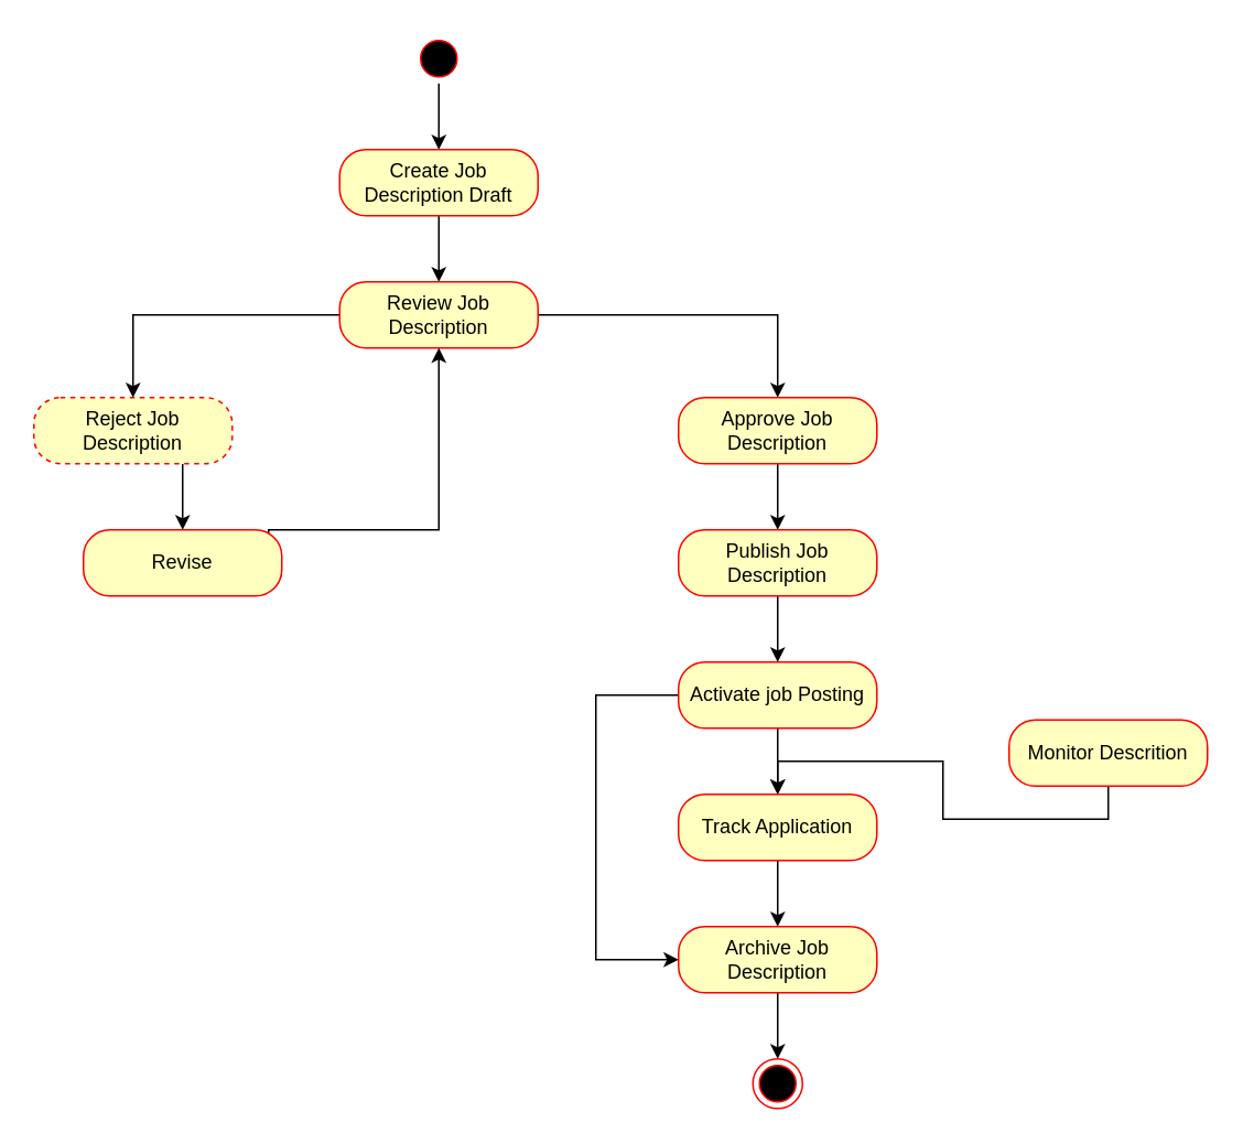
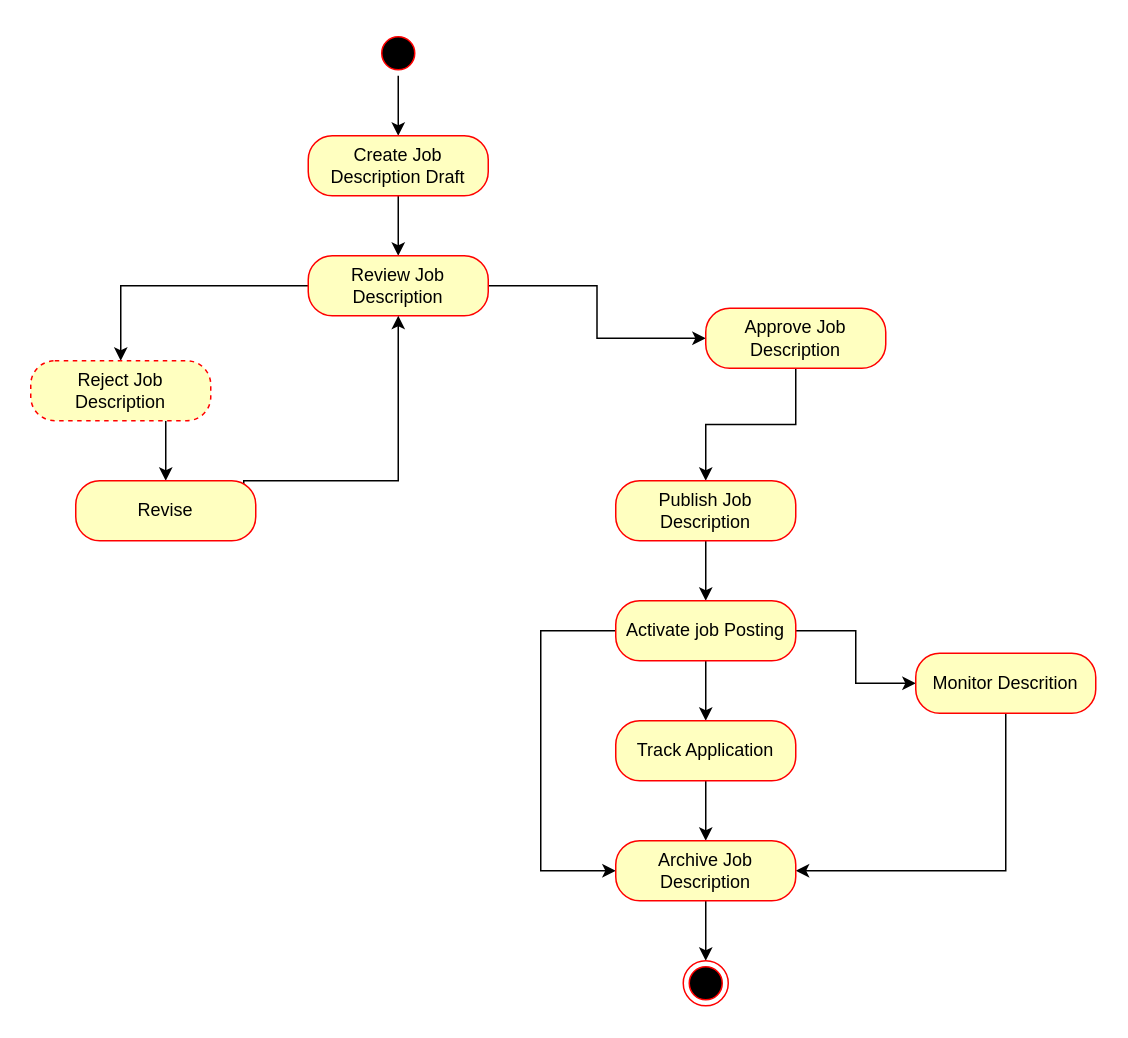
- <mxCell id="12" value="Approve Job Description" style="rounded=1;whiteSpace=wrap;html=1;arcSize=40;fontColor=#000000;fillColor=#ffffc0;strokeColor=#ff0000;" vertex="1" parent="1"><mxGeometry x="410" y="240" width="120" height="40" as="geometry" /></mxCell>
+ <mxCell id="12" value="Approve Job Description" style="rounded=1;whiteSpace=wrap;html=1;arcSize=40;fontColor=#000000;fillColor=#ffffc0;strokeColor=#ff0000;" vertex="1" parent="1"><mxGeometry x="470" y="205" width="120" height="40" as="geometry" /></mxCell>
+ <mxCell id="18" style="edgeStyle=orthogonalEdgeStyle;rounded=0;orthogonalLoop=1;jettySize=auto;html=1;exitX=1;exitY=0.5;exitDx=0;exitDy=0;" edge="1" parent="1" source="20" target="24"><mxGeometry relative="1" as="geometry"><mxPoint x="630" y="460" as="targetPoint" /></mxGeometry></mxCell>
- <mxCell id="23" style="edgeStyle=orthogonalEdgeStyle;rounded=0;orthogonalLoop=1;jettySize=auto;html=1;exitX=0.5;exitY=1;exitDx=0;exitDy=0;" edge="1" parent="1" source="24" target="22"><mxGeometry relative="1" as="geometry" /></mxCell>
+ <mxCell id="23" style="edgeStyle=orthogonalEdgeStyle;rounded=0;orthogonalLoop=1;jettySize=auto;html=1;exitX=0.5;exitY=1;exitDx=0;exitDy=0;entryX=1;entryY=0.5;entryDx=0;entryDy=0;" edge="1" parent="1" source="24" target="26"><mxGeometry relative="1" as="geometry" /></mxCell>
